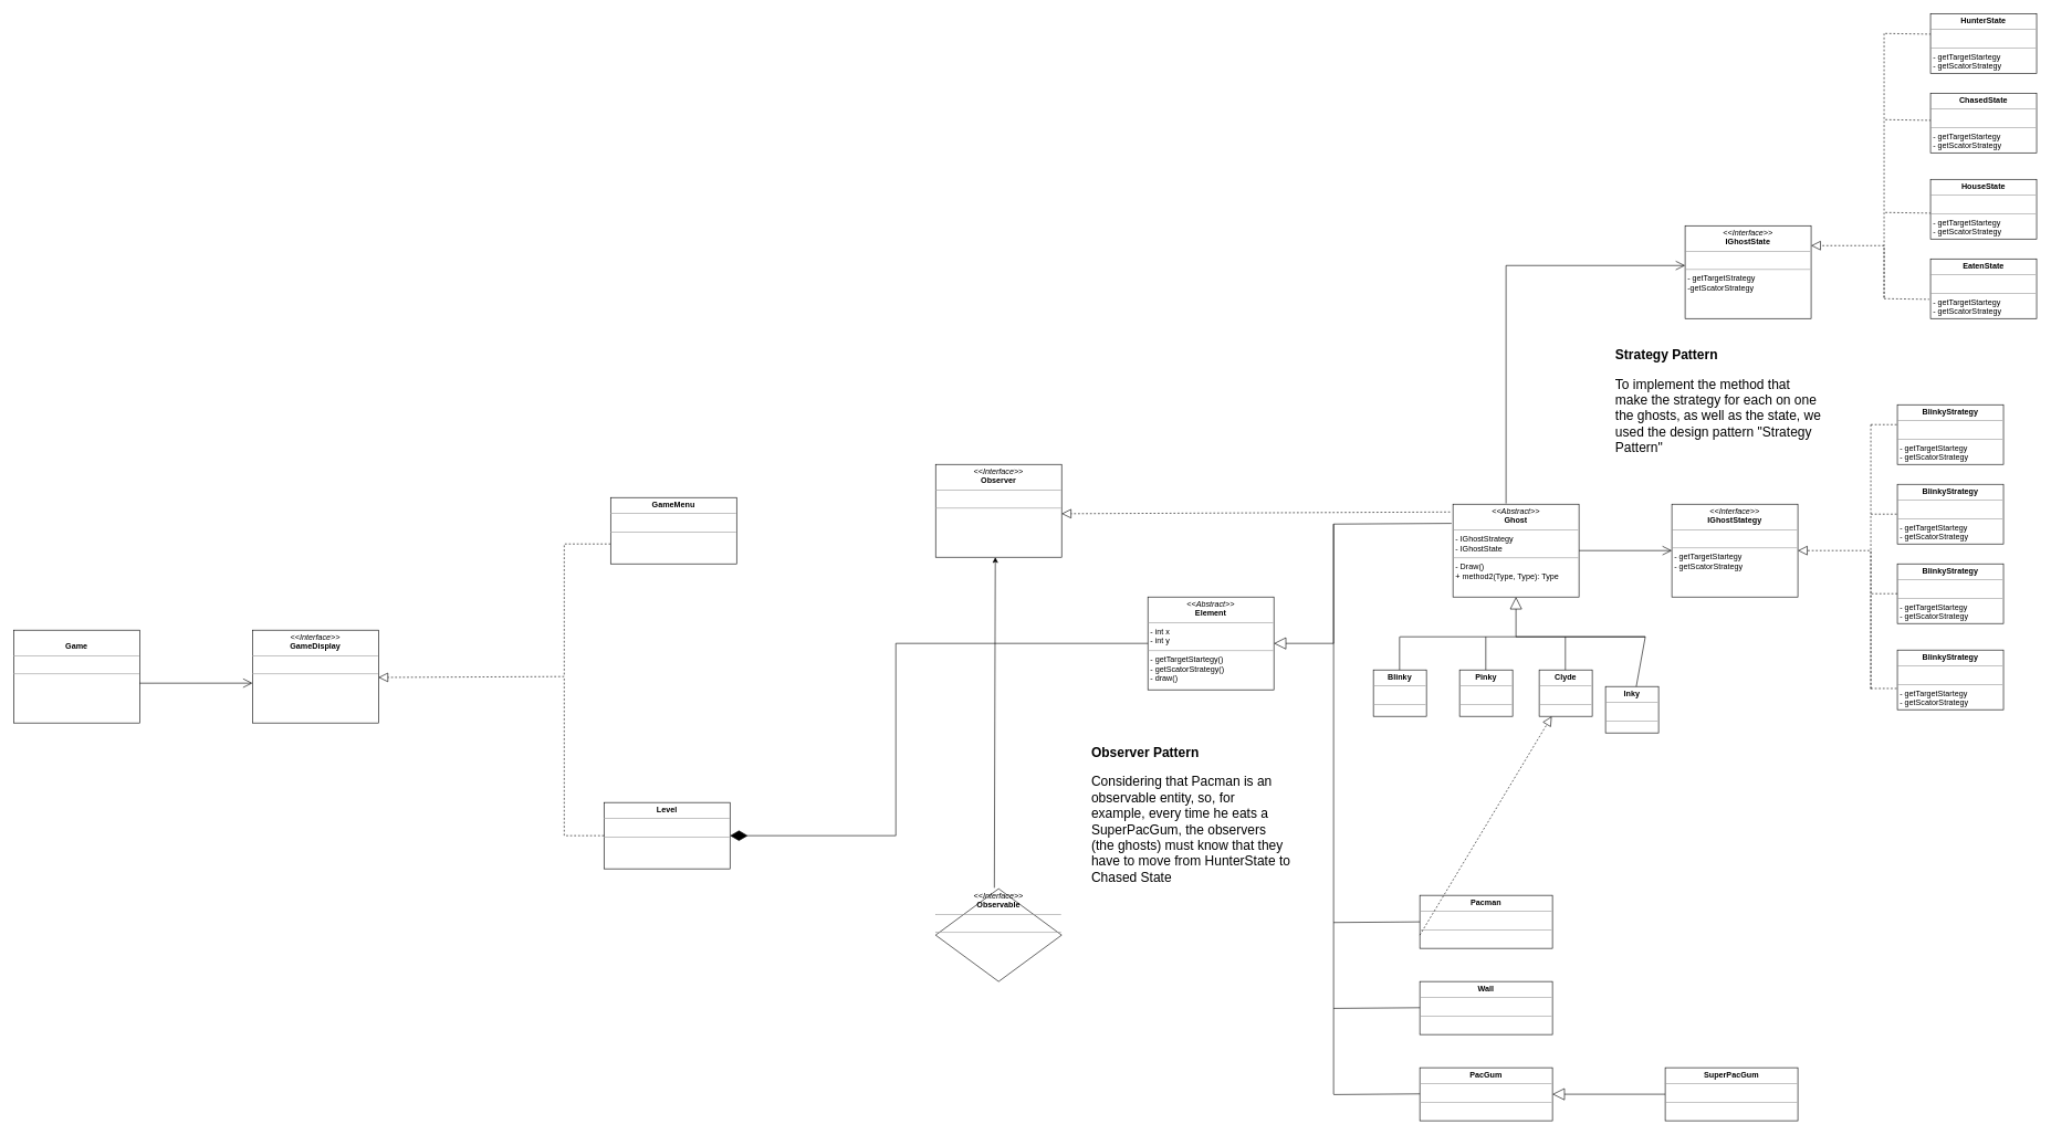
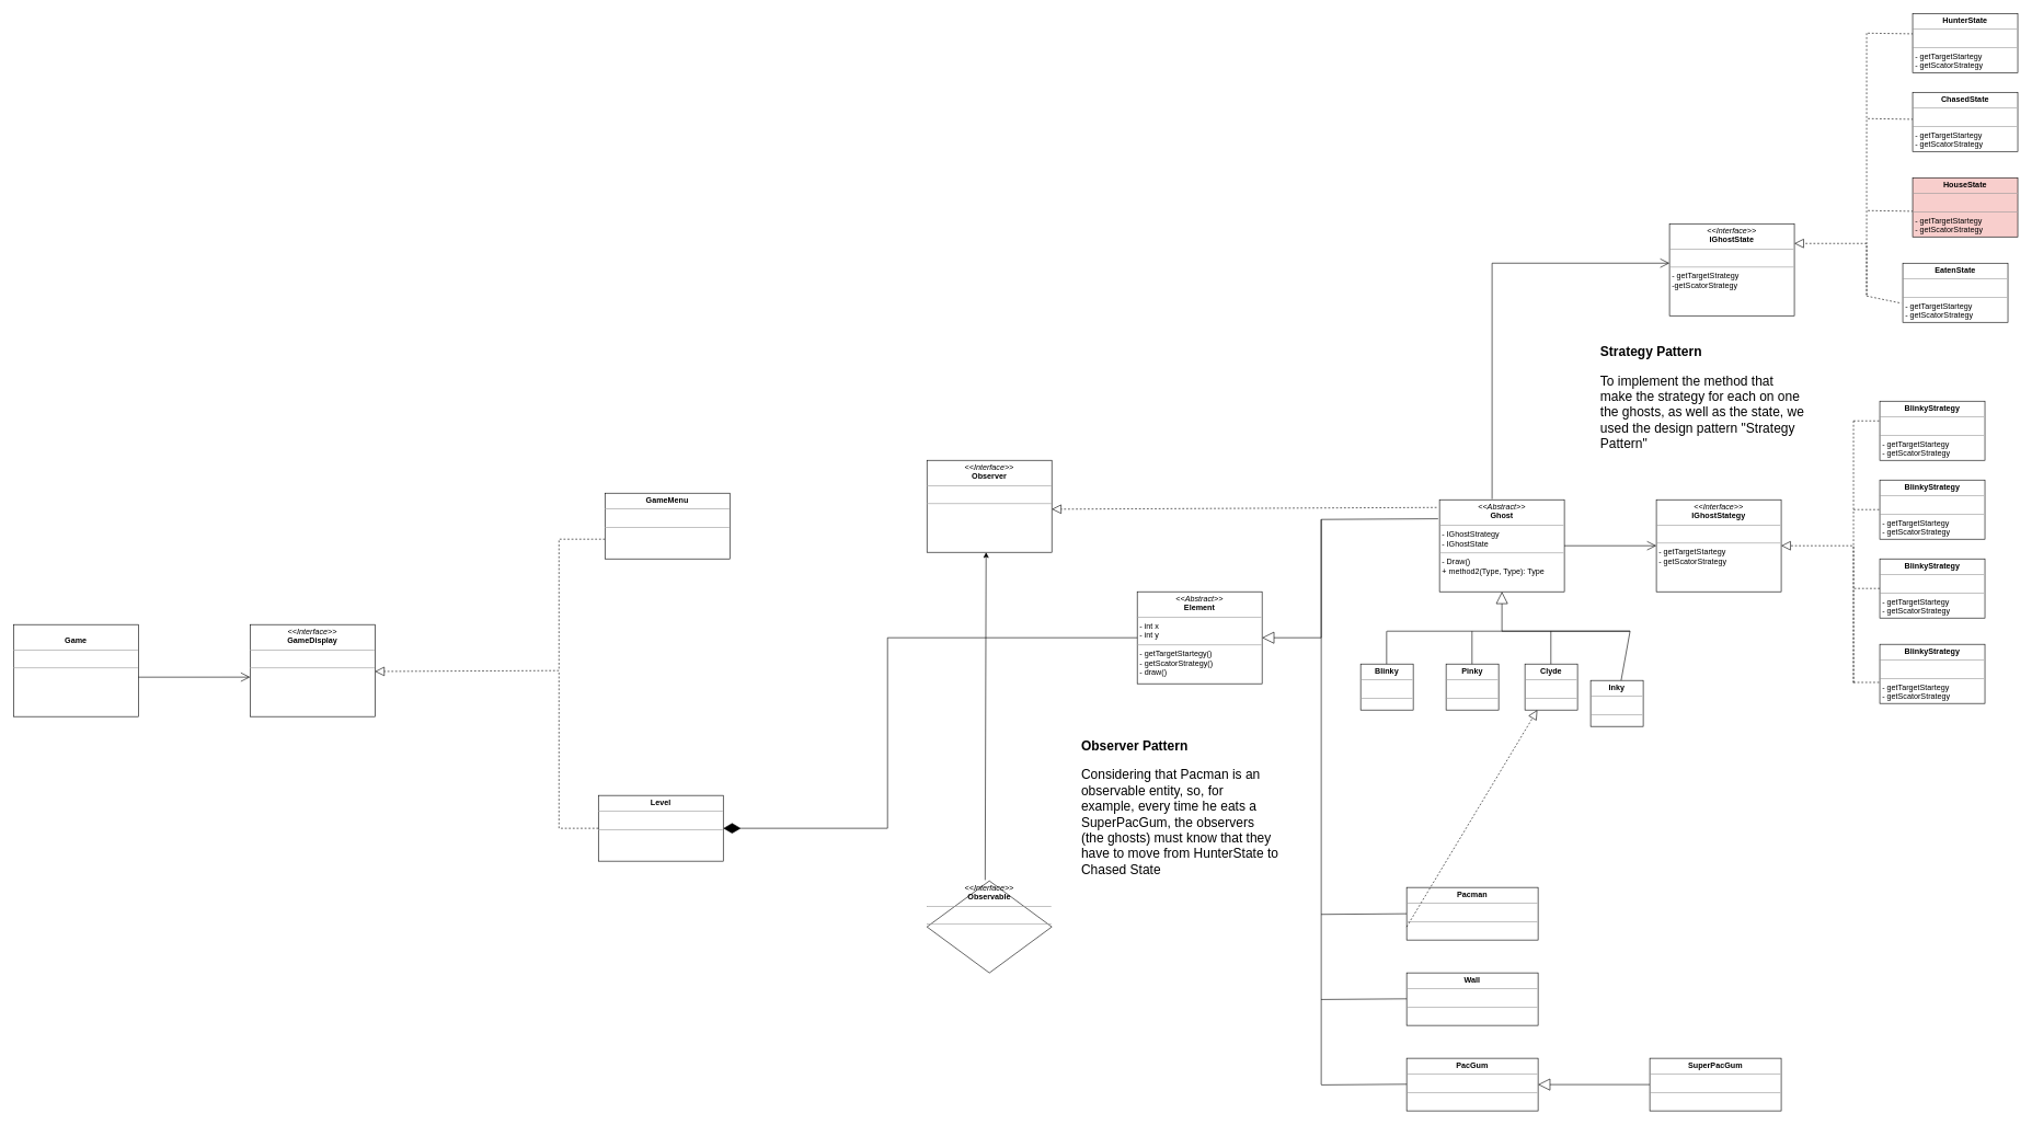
- <mxCell id="18" value="&lt;p style=&quot;margin:0px;margin-top:4px;text-align:center;&quot;&gt;&lt;b&gt;HouseState&lt;/b&gt;&lt;/p&gt;&lt;hr size=&quot;1&quot;&gt;&lt;p style=&quot;margin:0px;margin-left:4px;&quot;&gt;&lt;br&gt;&lt;/p&gt;&lt;hr size=&quot;1&quot;&gt;&lt;p style=&quot;margin:0px;margin-left:4px;&quot;&gt;- getTargetStartegy&lt;br&gt;- getScatorStrategy&lt;br&gt;&lt;/p&gt;" style="verticalAlign=top;align=left;overflow=fill;fontSize=12;fontFamily=Helvetica;html=1;" parent="1" vertex="1"><mxGeometry x="2910" y="270" width="160" height="90" as="geometry" /></mxCell>
+ <mxCell id="18" value="&lt;p style=&quot;margin:0px;margin-top:4px;text-align:center;&quot;&gt;&lt;b&gt;HouseState&lt;/b&gt;&lt;/p&gt;&lt;hr size=&quot;1&quot;&gt;&lt;p style=&quot;margin:0px;margin-left:4px;&quot;&gt;&lt;br&gt;&lt;/p&gt;&lt;hr size=&quot;1&quot;&gt;&lt;p style=&quot;margin:0px;margin-left:4px;&quot;&gt;- getTargetStartegy&lt;br&gt;- getScatorStrategy&lt;br&gt;&lt;/p&gt;" style="verticalAlign=top;align=left;overflow=fill;fontSize=12;fontFamily=Helvetica;html=1;fillColor=#f8cecc;" parent="1" vertex="1"><mxGeometry x="2910" y="270" width="160" height="90" as="geometry" /></mxCell>
- <mxCell id="19" value="&lt;p style=&quot;margin:0px;margin-top:4px;text-align:center;&quot;&gt;&lt;b&gt;EatenState&lt;/b&gt;&lt;/p&gt;&lt;hr size=&quot;1&quot;&gt;&lt;p style=&quot;margin:0px;margin-left:4px;&quot;&gt;&lt;br&gt;&lt;/p&gt;&lt;hr size=&quot;1&quot;&gt;&lt;p style=&quot;margin:0px;margin-left:4px;&quot;&gt;- getTargetStartegy&lt;br&gt;- getScatorStrategy&lt;br&gt;&lt;/p&gt;" style="verticalAlign=top;align=left;overflow=fill;fontSize=12;fontFamily=Helvetica;html=1;" parent="1" vertex="1"><mxGeometry x="2910" y="390" width="160" height="90" as="geometry" /></mxCell>
+ <mxCell id="19" value="&lt;p style=&quot;margin:0px;margin-top:4px;text-align:center;&quot;&gt;&lt;b&gt;EatenState&lt;/b&gt;&lt;/p&gt;&lt;hr size=&quot;1&quot;&gt;&lt;p style=&quot;margin:0px;margin-left:4px;&quot;&gt;&lt;br&gt;&lt;/p&gt;&lt;hr size=&quot;1&quot;&gt;&lt;p style=&quot;margin:0px;margin-left:4px;&quot;&gt;- getTargetStartegy&lt;br&gt;- getScatorStrategy&lt;br&gt;&lt;/p&gt;" style="verticalAlign=top;align=left;overflow=fill;fontSize=12;fontFamily=Helvetica;html=1;" parent="1" vertex="1"><mxGeometry x="2895" y="400" width="160" height="90" as="geometry" /></mxCell>
